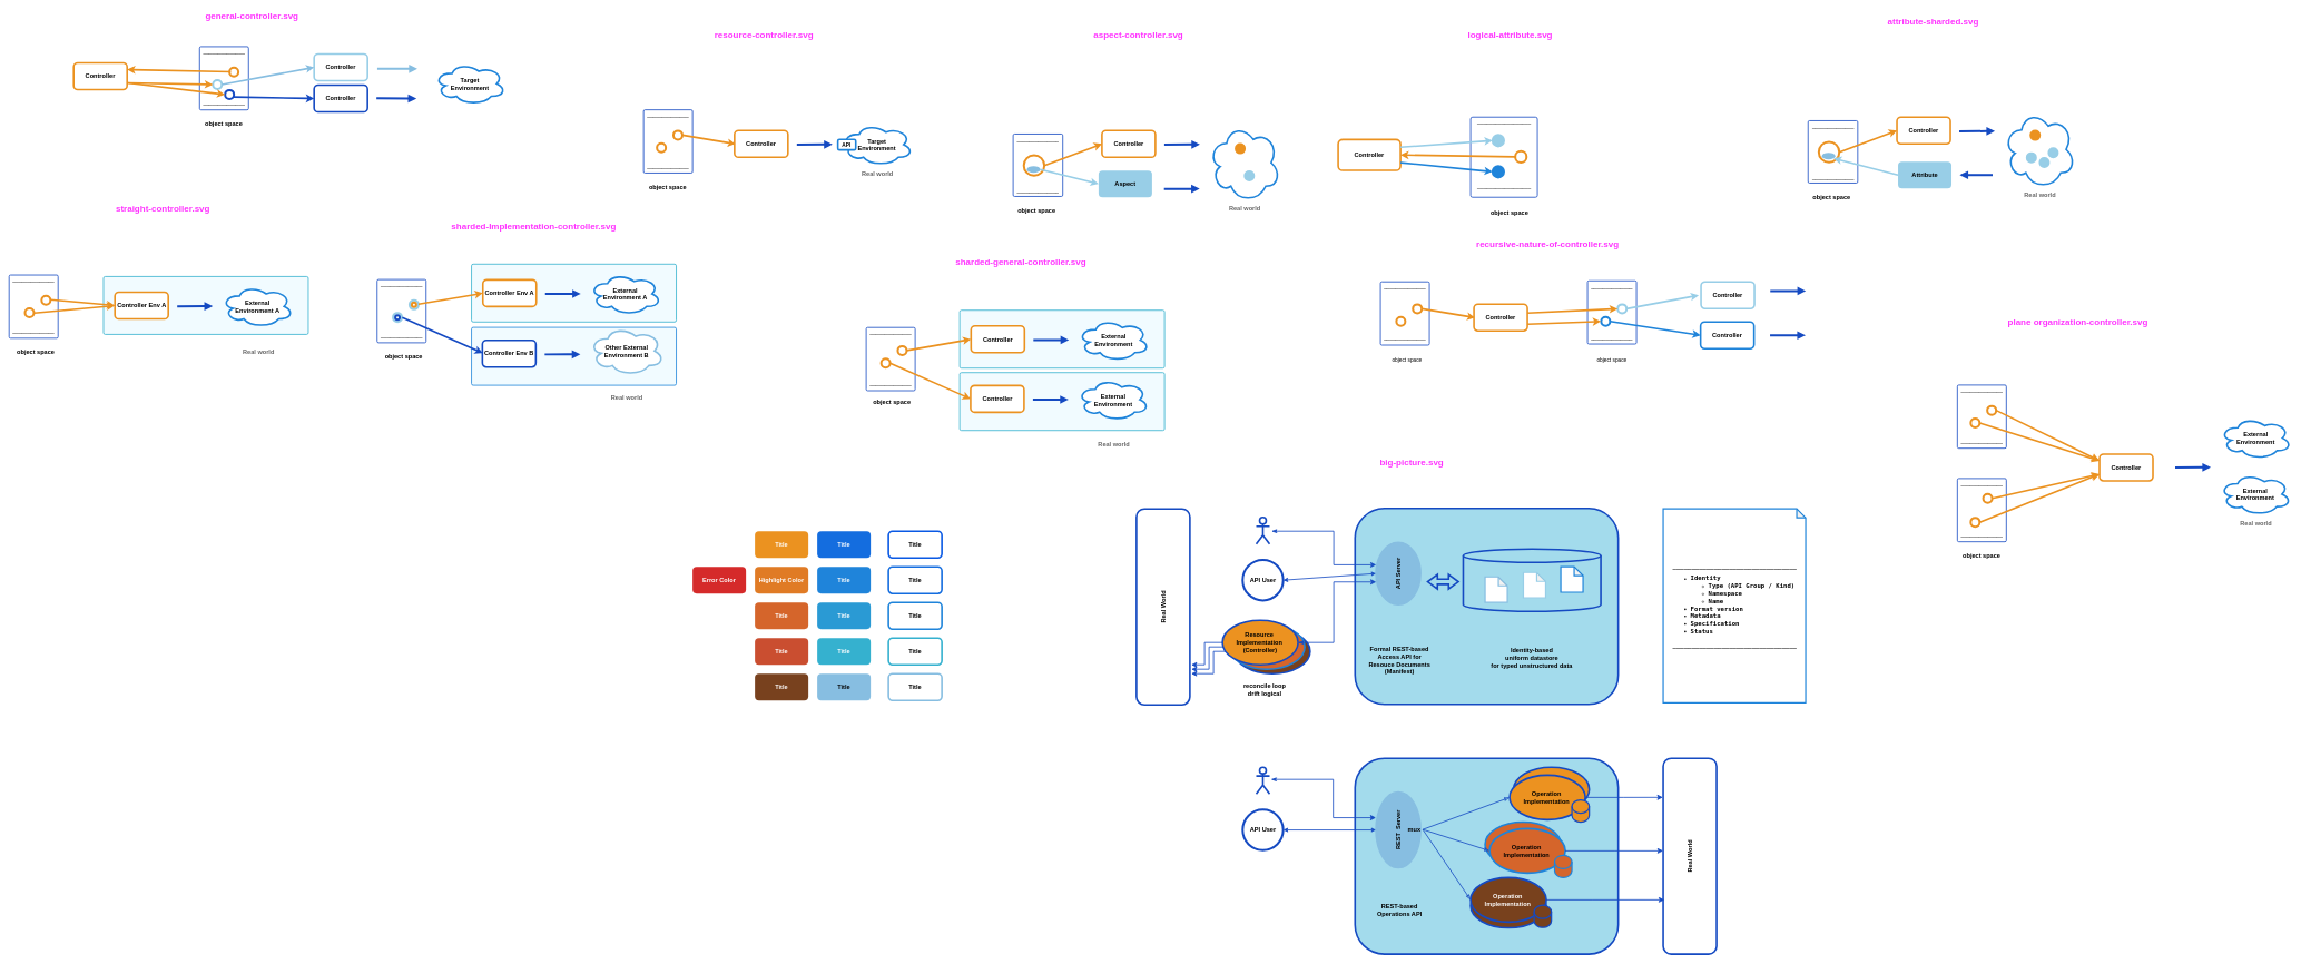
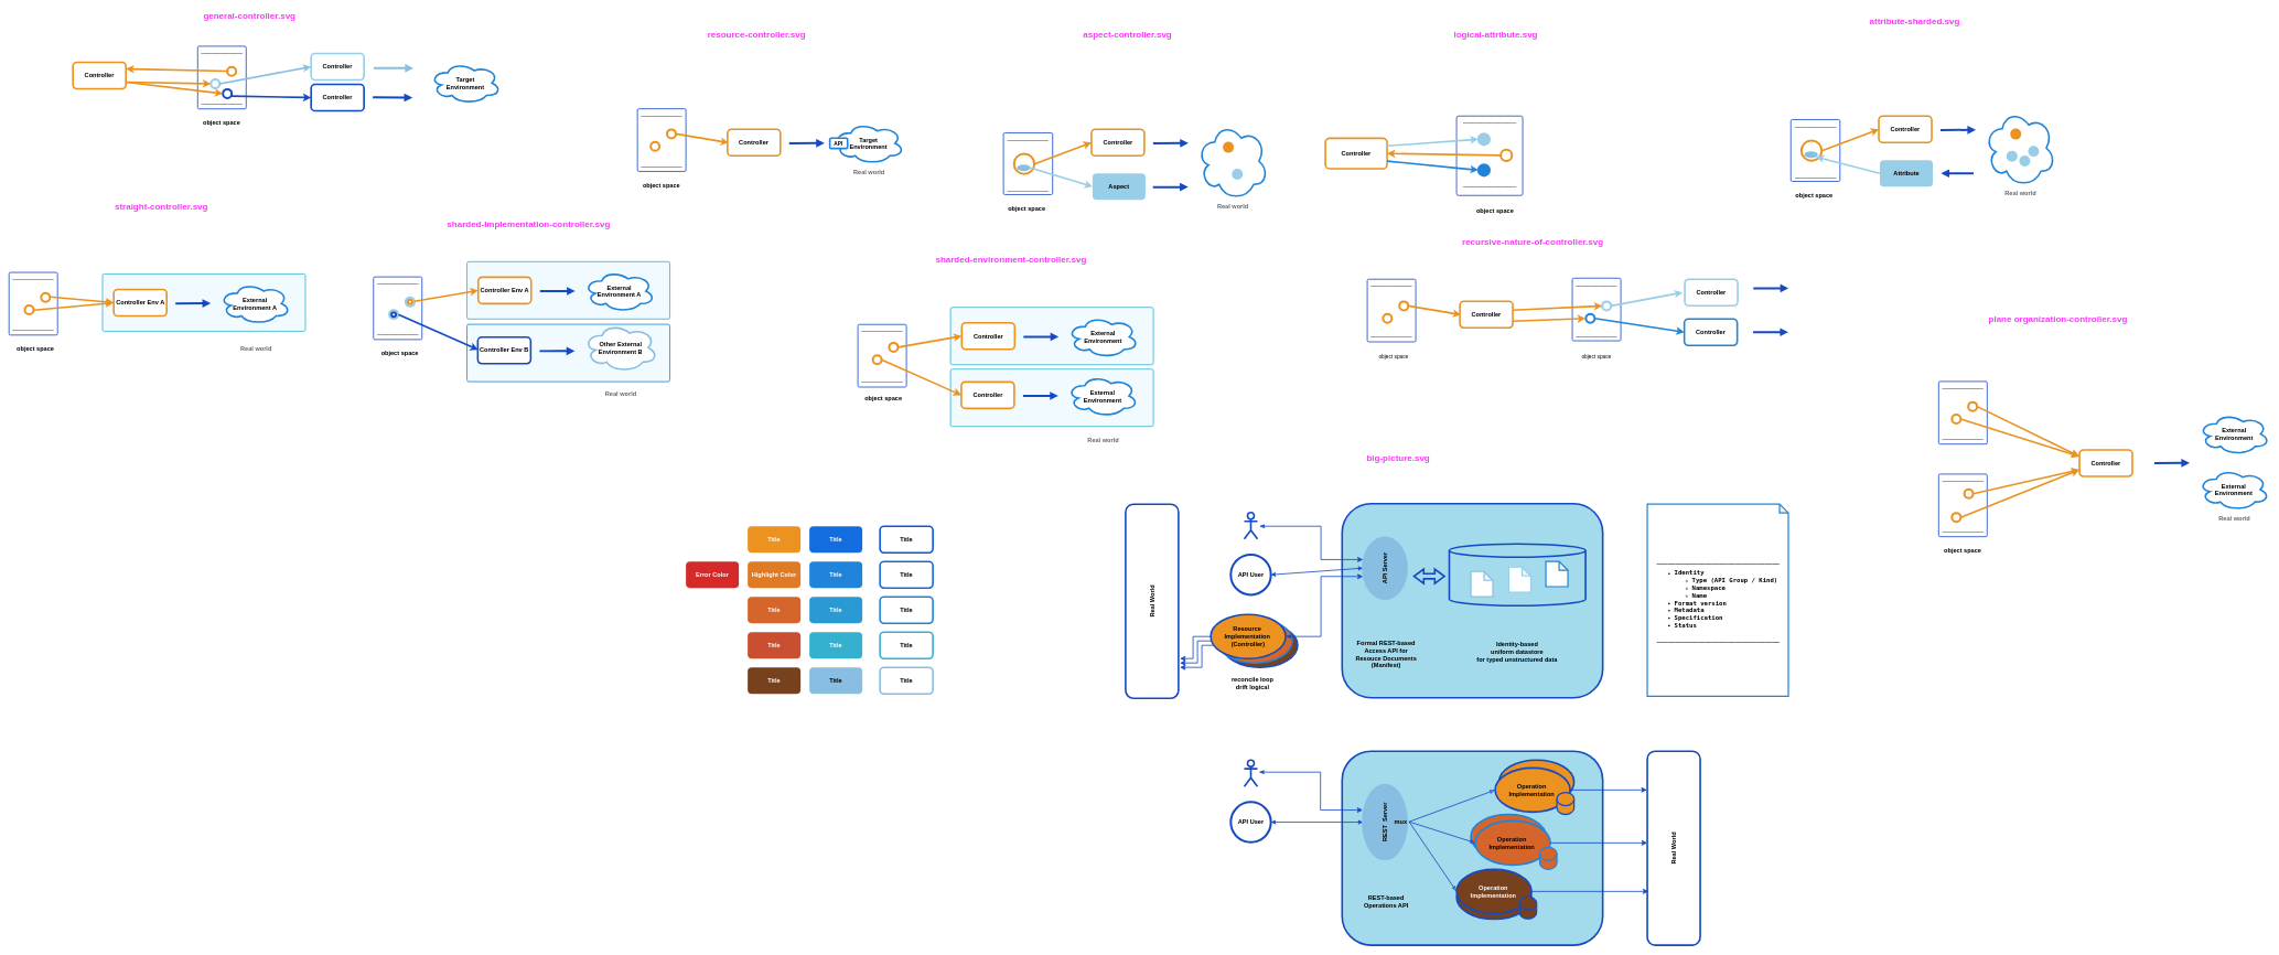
- <mxCell id="54" value="&lt;h3&gt;&lt;font style=&quot;&quot;&gt;Aspect&lt;/font&gt;&lt;/h3&gt;" style="rounded=1;whiteSpace=wrap;html=1;fillColor=light-dark(#98CEE7,#EB9220);strokeColor=none;fontColor=light-dark(#000000, #121212);" parent="1" vertex="1"><mxGeometry x="2467" y="382" width="120" height="60" as="geometry" /></mxCell>
+ <mxCell id="54" value="&lt;h3&gt;&lt;font style=&quot;&quot;&gt;Aspect&lt;/font&gt;&lt;/h3&gt;" style="rounded=1;whiteSpace=wrap;html=1;fillColor=light-dark(#98CEE7,#EB9220);strokeColor=none;fontColor=light-dark(#000000, #121212);" parent="1" vertex="1"><mxGeometry x="2477" y="392" width="120" height="60" as="geometry" /></mxCell>
- <mxCell id="146" value="sharded-general-controller.svg" style="text;html=1;align=center;verticalAlign=middle;rounded=0;fontStyle=1;fontColor=#FF33FF;fontSize=20;" parent="1" vertex="1"><mxGeometry x="2052" y="572" width="480" height="30" as="geometry" /></mxCell>
+ <mxCell id="146" value="sharded-environment-controller.svg" style="text;html=1;align=center;verticalAlign=middle;rounded=0;fontStyle=1;fontColor=#FF33FF;fontSize=20;" parent="1" vertex="1"><mxGeometry x="2052" y="572" width="480" height="30" as="geometry" /></mxCell>
